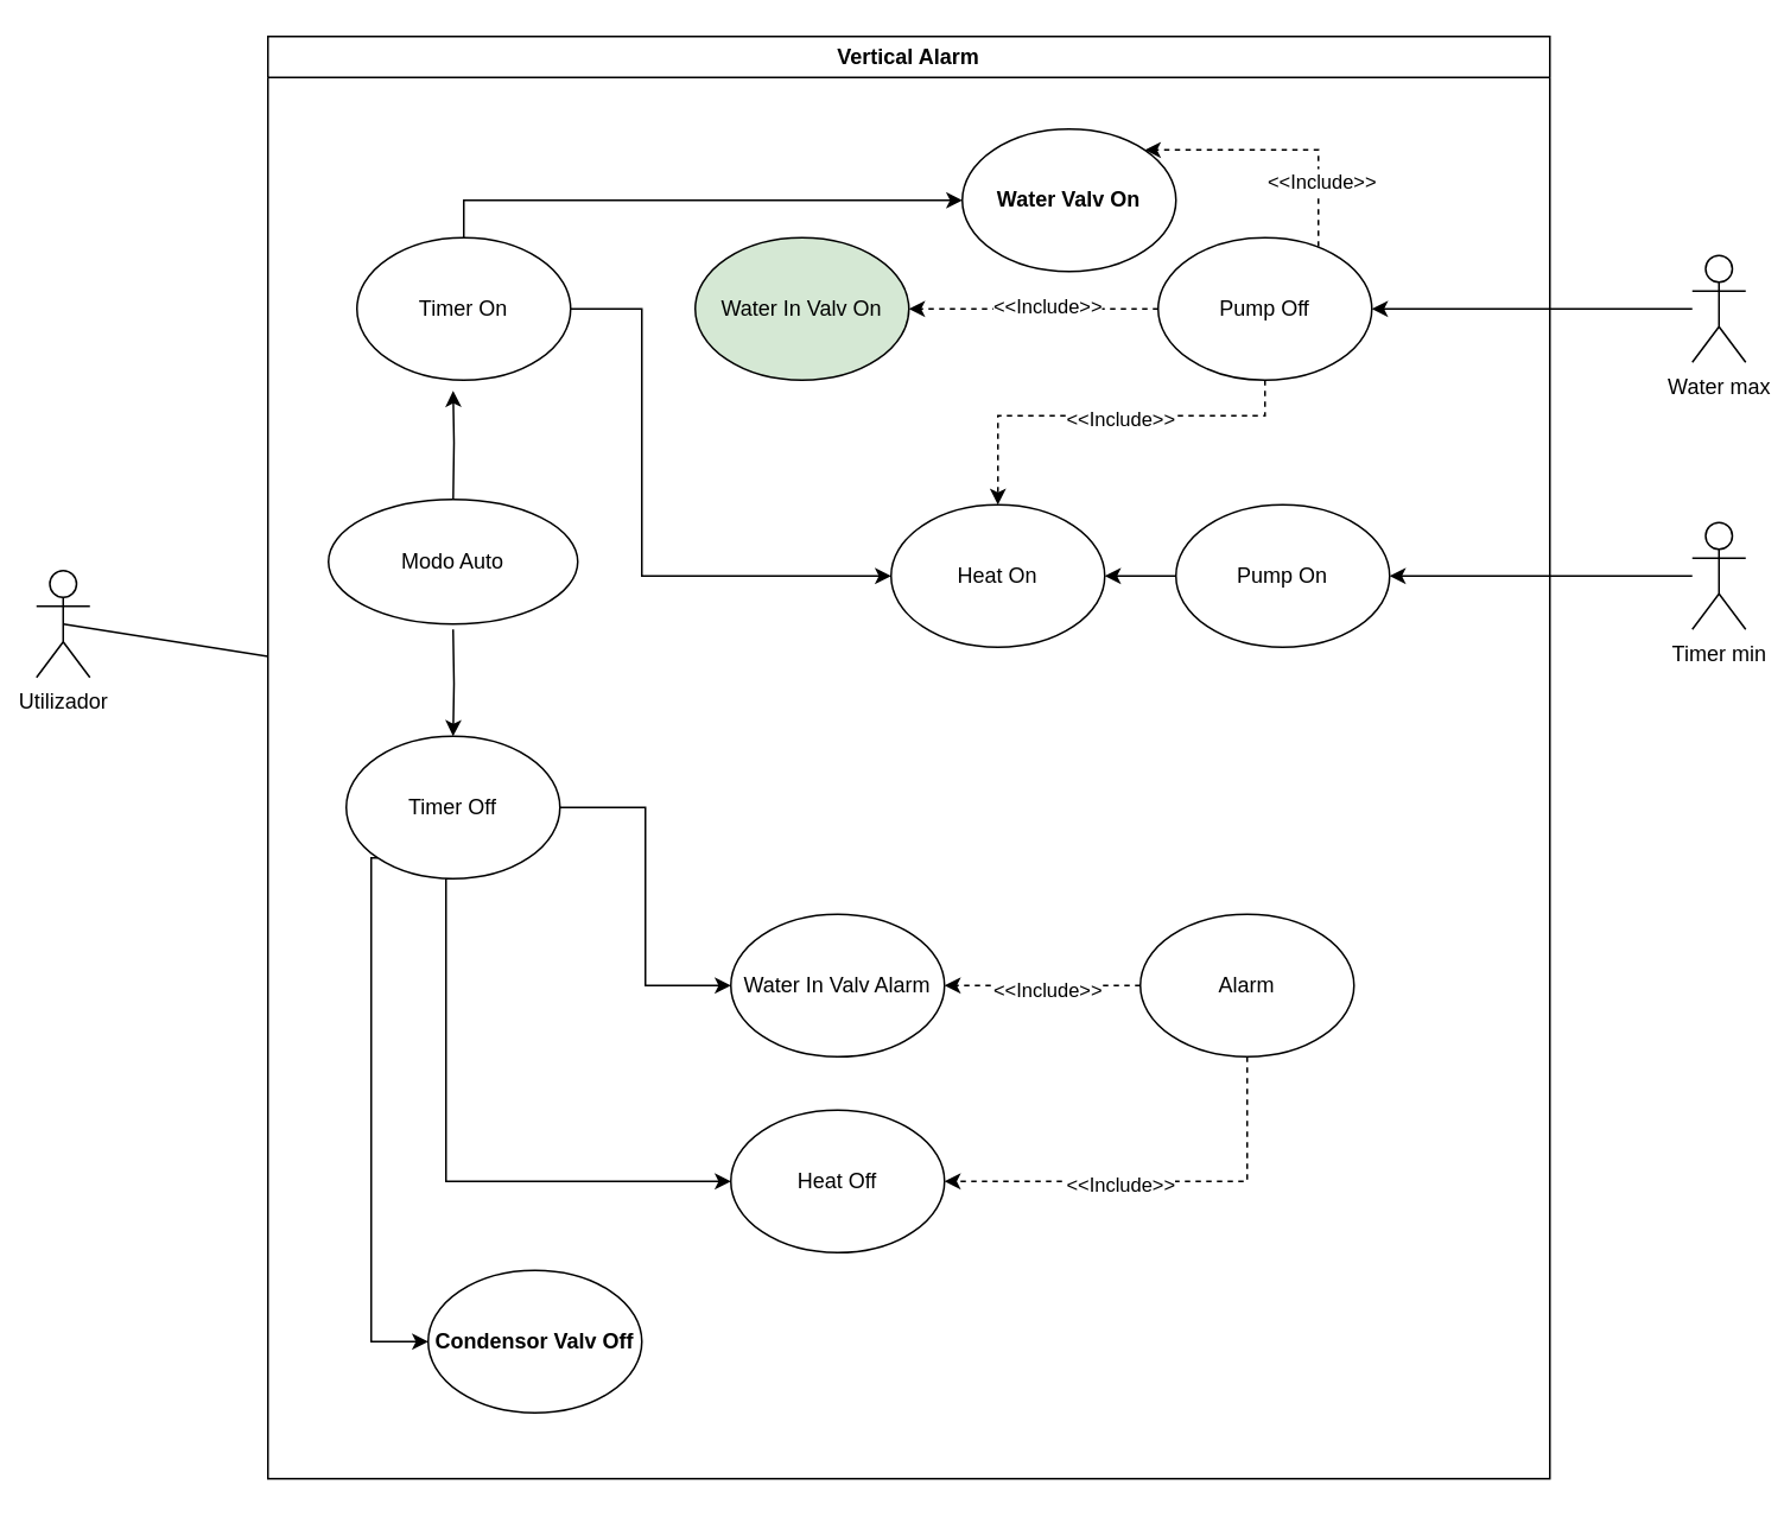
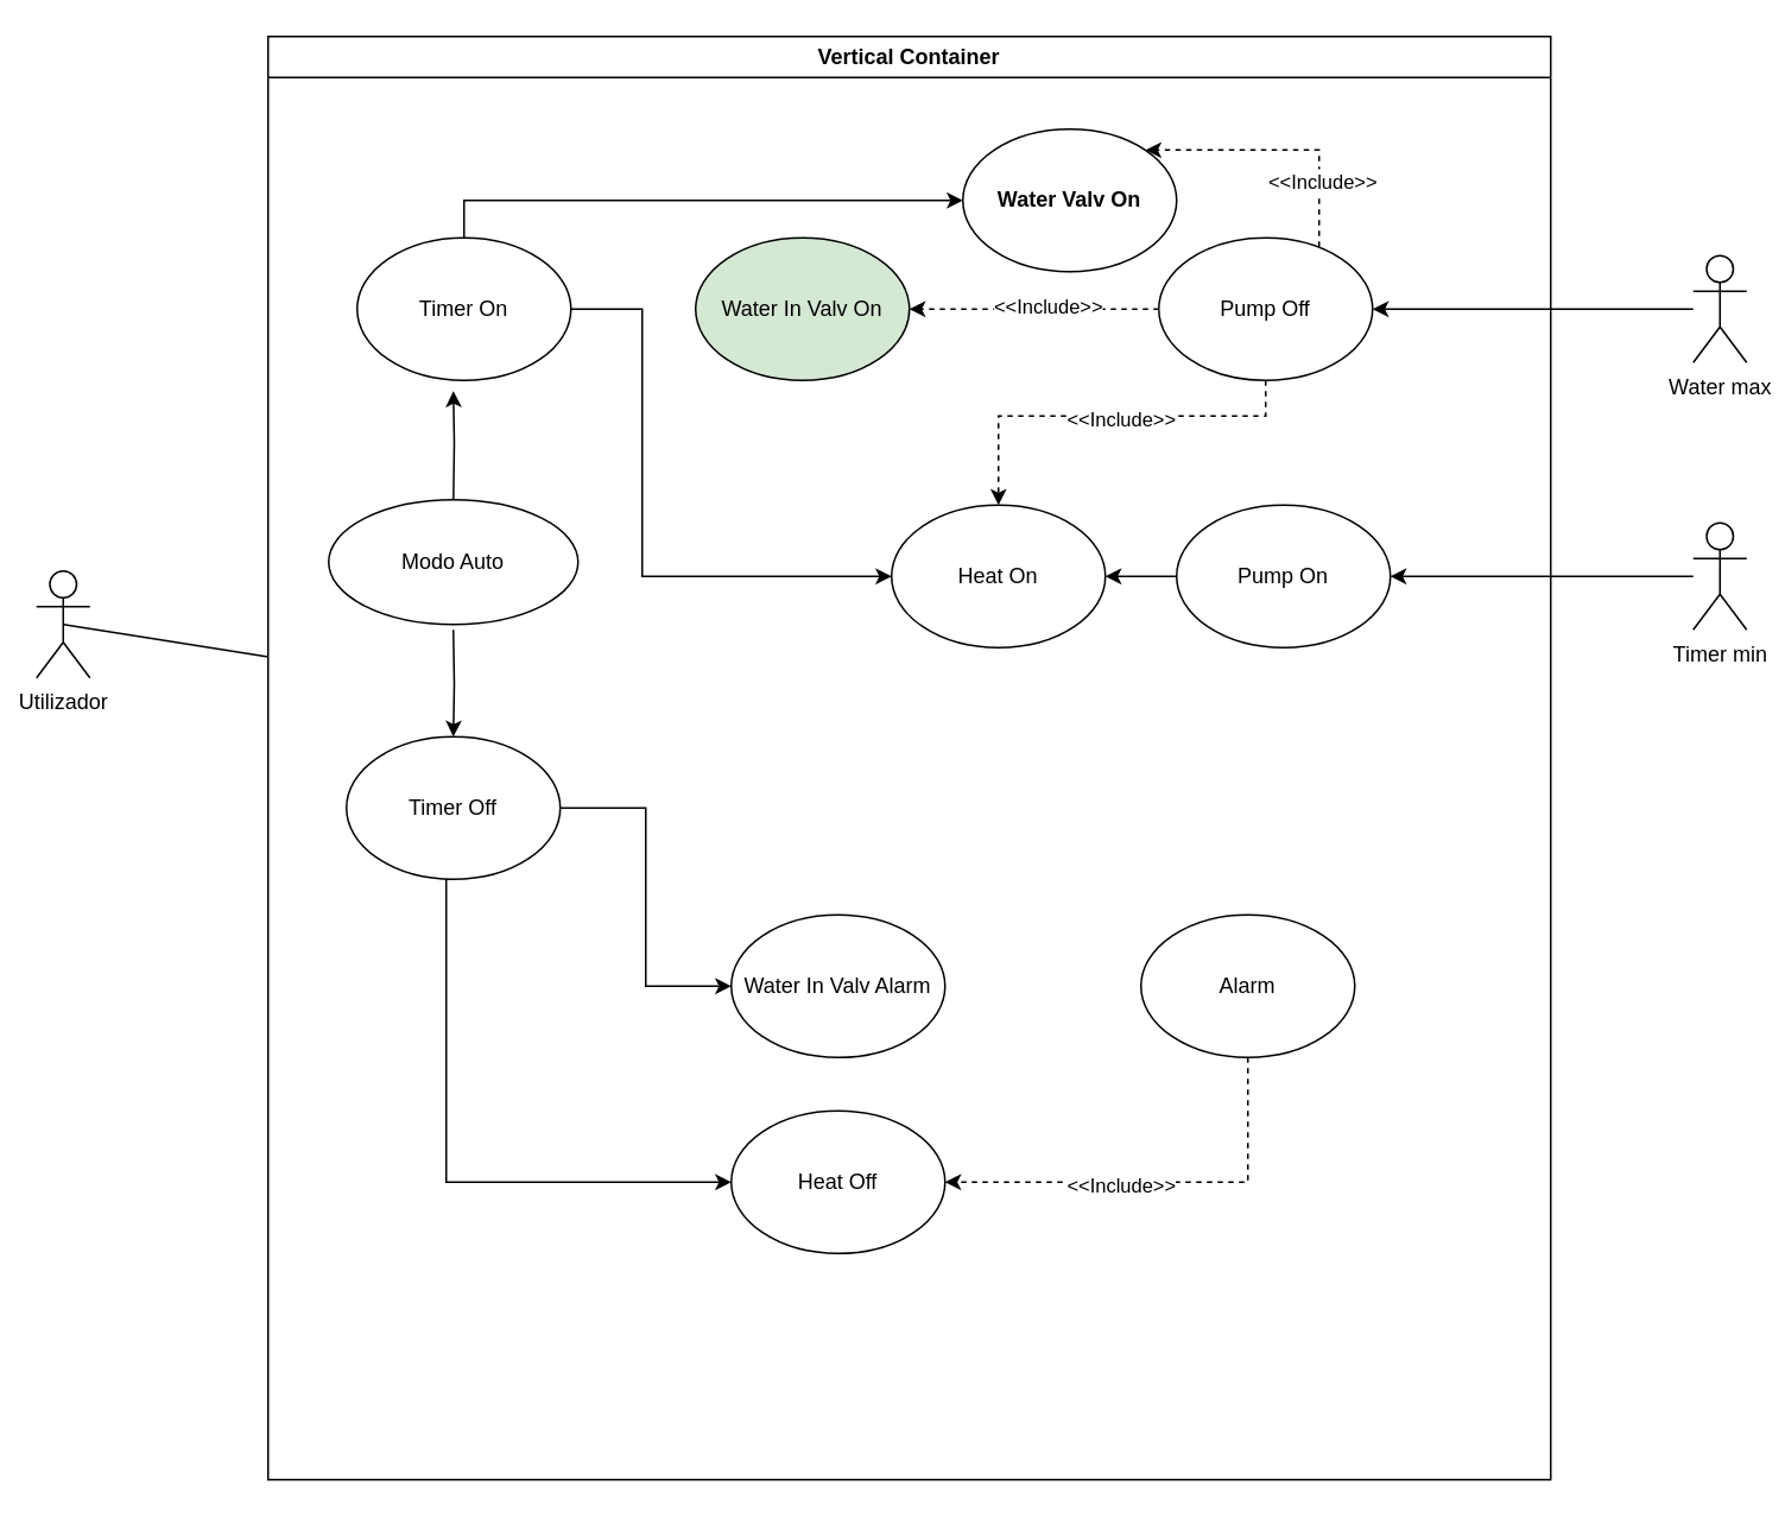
- <mxCell id="6" value="Vertical Alarm" style="swimlane;whiteSpace=wrap;html=1;movable=1;resizable=1;rotatable=1;deletable=1;editable=1;locked=0;connectable=1;container=0;" parent="1" vertex="1"><mxGeometry x="150" y="20" width="720" height="810" as="geometry"><mxRectangle x="250" y="70" width="140" height="30" as="alternateBounds" /></mxGeometry></mxCell>
+ <mxCell id="6" value="Vertical Container" style="swimlane;whiteSpace=wrap;html=1;movable=1;resizable=1;rotatable=1;deletable=1;editable=1;locked=0;connectable=1;container=0;" parent="1" vertex="1"><mxGeometry x="150" y="20" width="720" height="810" as="geometry"><mxRectangle x="250" y="70" width="140" height="30" as="alternateBounds" /></mxGeometry></mxCell>
- <mxCell id="34" style="edgeStyle=orthogonalEdgeStyle;rounded=0;orthogonalLoop=1;jettySize=auto;html=1;dashed=1;entryX=1;entryY=0.5;entryDx=0;entryDy=0;" parent="1" source="36" target="33" edge="1"><mxGeometry relative="1" as="geometry"><Array as="points"><mxPoint x="610" y="553" /><mxPoint x="610" y="553" /></Array></mxGeometry></mxCell>
- <mxCell id="35" value="&amp;lt;&amp;lt;Include&amp;gt;&amp;gt;" style="edgeLabel;html=1;align=center;verticalAlign=middle;resizable=0;points=[];" parent="34" vertex="1" connectable="0"><mxGeometry x="0.193" y="2" relative="1" as="geometry"><mxPoint x="13" as="offset" /></mxGeometry></mxCell>
- <mxCell id="30" style="edgeStyle=orthogonalEdgeStyle;rounded=0;orthogonalLoop=1;jettySize=auto;html=1;exitX=0;exitY=1;exitDx=0;exitDy=0;fontFamily=Helvetica;fontSize=12;fontColor=default;fontStyle=1;" edge="1" parent="1" source="31" target="38"><mxGeometry relative="1" as="geometry"><Array as="points"><mxPoint x="208" y="753" /></Array></mxGeometry></mxCell>
- <mxCell id="38" value="Condensor Valv Off" style="ellipse;whiteSpace=wrap;html=1;strokeColor=default;align=center;verticalAlign=middle;fontFamily=Helvetica;fontSize=12;fontColor=default;fontStyle=1;fillColor=default;" vertex="1" parent="1"><mxGeometry x="240" y="713" width="120" height="80" as="geometry" /></mxCell>
